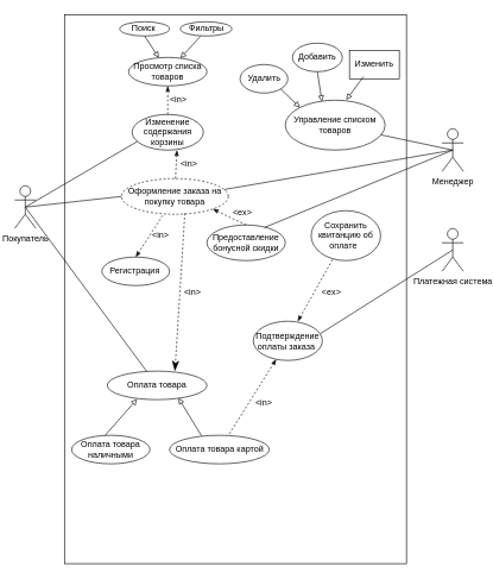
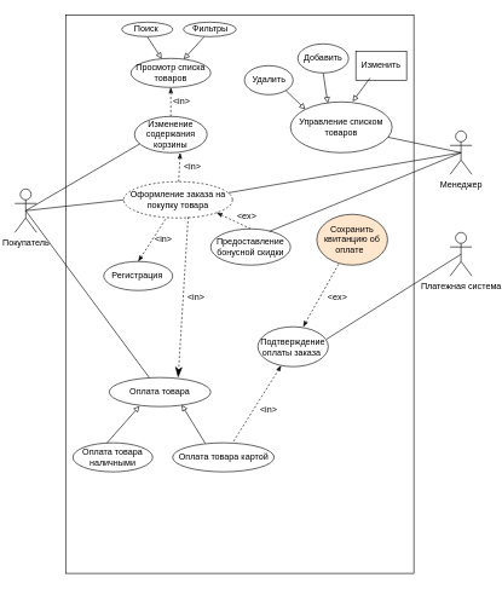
- <mxCell id="29" value="Сохранить квитанцию об оплате&amp;nbsp;&amp;nbsp;" style="ellipse;whiteSpace=wrap;html=1;" parent="1" vertex="1"><mxGeometry x="436.25" y="295" width="97.5" height="70" as="geometry" /></mxCell>
+ <mxCell id="29" value="Сохранить квитанцию об оплате&amp;nbsp;&amp;nbsp;" style="ellipse;whiteSpace=wrap;html=1;fillColor=#ffe6cc;" parent="1" vertex="1"><mxGeometry x="436.25" y="295" width="97.5" height="70" as="geometry" /></mxCell>
